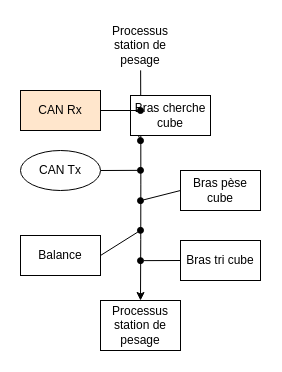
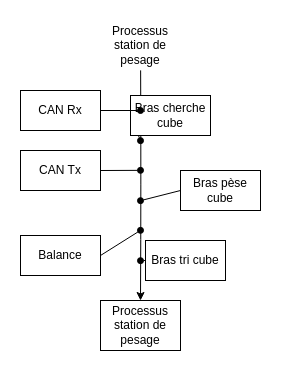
- <mxCell id="7" value="CAN Rx" style="rounded=0;whiteSpace=wrap;html=1;fillColor=#ffe6cc;" vertex="1" parent="1"><mxGeometry x="20" y="90" width="80" height="40" as="geometry" /></mxCell>
+ <mxCell id="7" value="CAN Rx" style="rounded=0;whiteSpace=wrap;html=1;" vertex="1" parent="1"><mxGeometry x="20" y="90" width="80" height="40" as="geometry" /></mxCell>
- <mxCell id="9" value="CAN Tx" style="ellipse;whiteSpace=wrap;html=1;" vertex="1" parent="1"><mxGeometry x="20" y="150" width="80" height="40" as="geometry" /></mxCell>
+ <mxCell id="9" value="CAN Tx" style="rounded=0;whiteSpace=wrap;html=1;" vertex="1" parent="1"><mxGeometry x="20" y="150" width="80" height="40" as="geometry" /></mxCell>
- <mxCell id="15" value="Bras tri cube" style="rounded=0;whiteSpace=wrap;html=1;" vertex="1" parent="1"><mxGeometry x="180" y="240" width="80" height="40" as="geometry" /></mxCell>
+ <mxCell id="15" value="Bras tri cube" style="rounded=0;whiteSpace=wrap;html=1;" vertex="1" parent="1"><mxGeometry x="145" y="240" width="80" height="40" as="geometry" /></mxCell>
